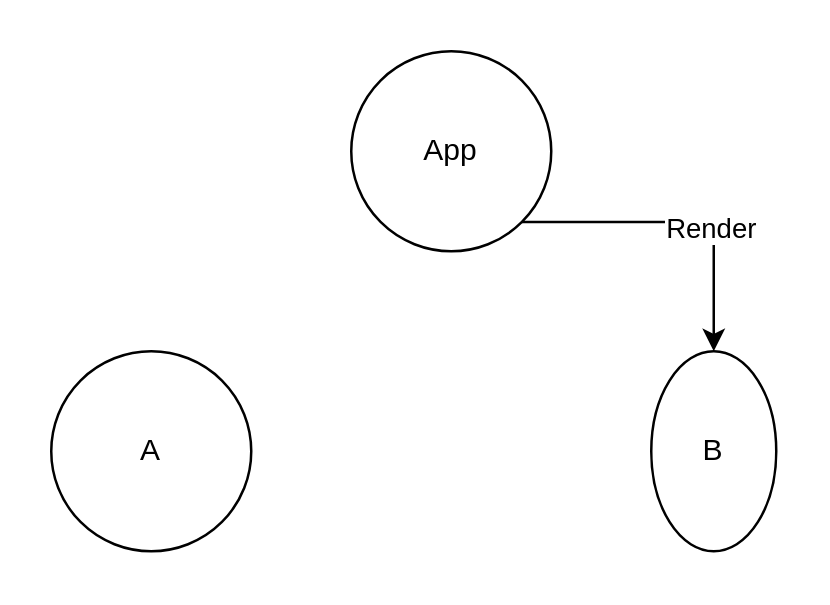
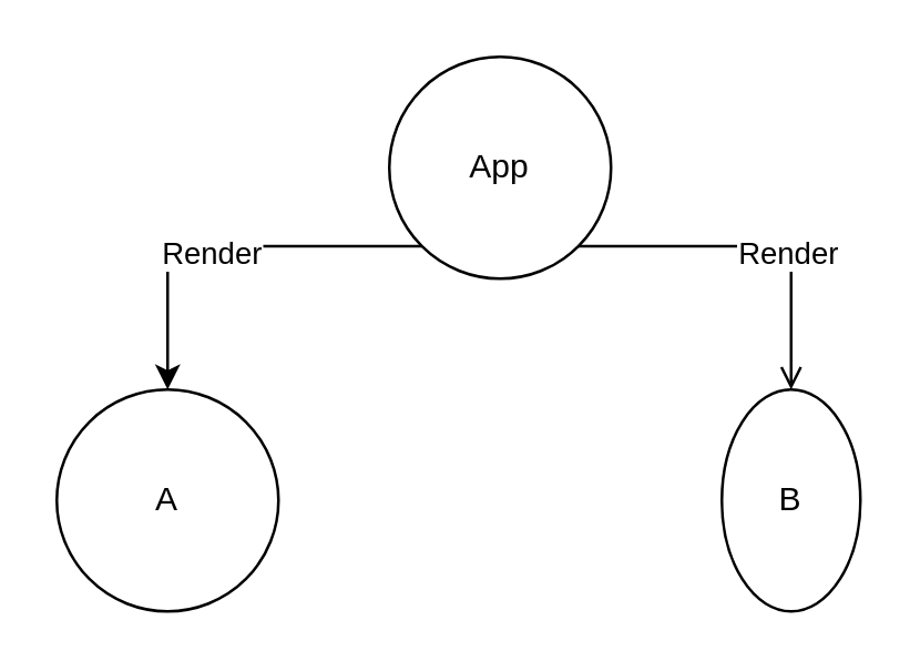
+ <mxCell id="2" style="edgeStyle=orthogonalEdgeStyle;rounded=0;orthogonalLoop=1;jettySize=auto;html=1;exitX=0;exitY=1;exitDx=0;exitDy=0;" edge="1" parent="1" source="6" target="7"><mxGeometry relative="1" as="geometry" /></mxCell>
+ <mxCell id="3" value="Render" style="edgeLabel;html=1;align=center;verticalAlign=middle;resizable=0;points=[];" vertex="1" connectable="0" parent="2"><mxGeometry x="0.056" y="2" relative="1" as="geometry"><mxPoint as="offset" /></mxGeometry></mxCell>
- <mxCell id="4" style="edgeStyle=orthogonalEdgeStyle;rounded=0;orthogonalLoop=1;jettySize=auto;html=1;exitX=1;exitY=1;exitDx=0;exitDy=0;entryX=0.5;entryY=0;entryDx=0;entryDy=0;" edge="1" parent="1" source="6" target="8"><mxGeometry relative="1" as="geometry" /></mxCell>
+ <mxCell id="4" style="edgeStyle=orthogonalEdgeStyle;rounded=0;orthogonalLoop=1;jettySize=auto;html=1;exitX=1;exitY=1;exitDx=0;exitDy=0;entryX=0.5;entryY=0;entryDx=0;entryDy=0;endArrow=open;" edge="1" parent="1" source="6" target="8"><mxGeometry relative="1" as="geometry" /></mxCell>
